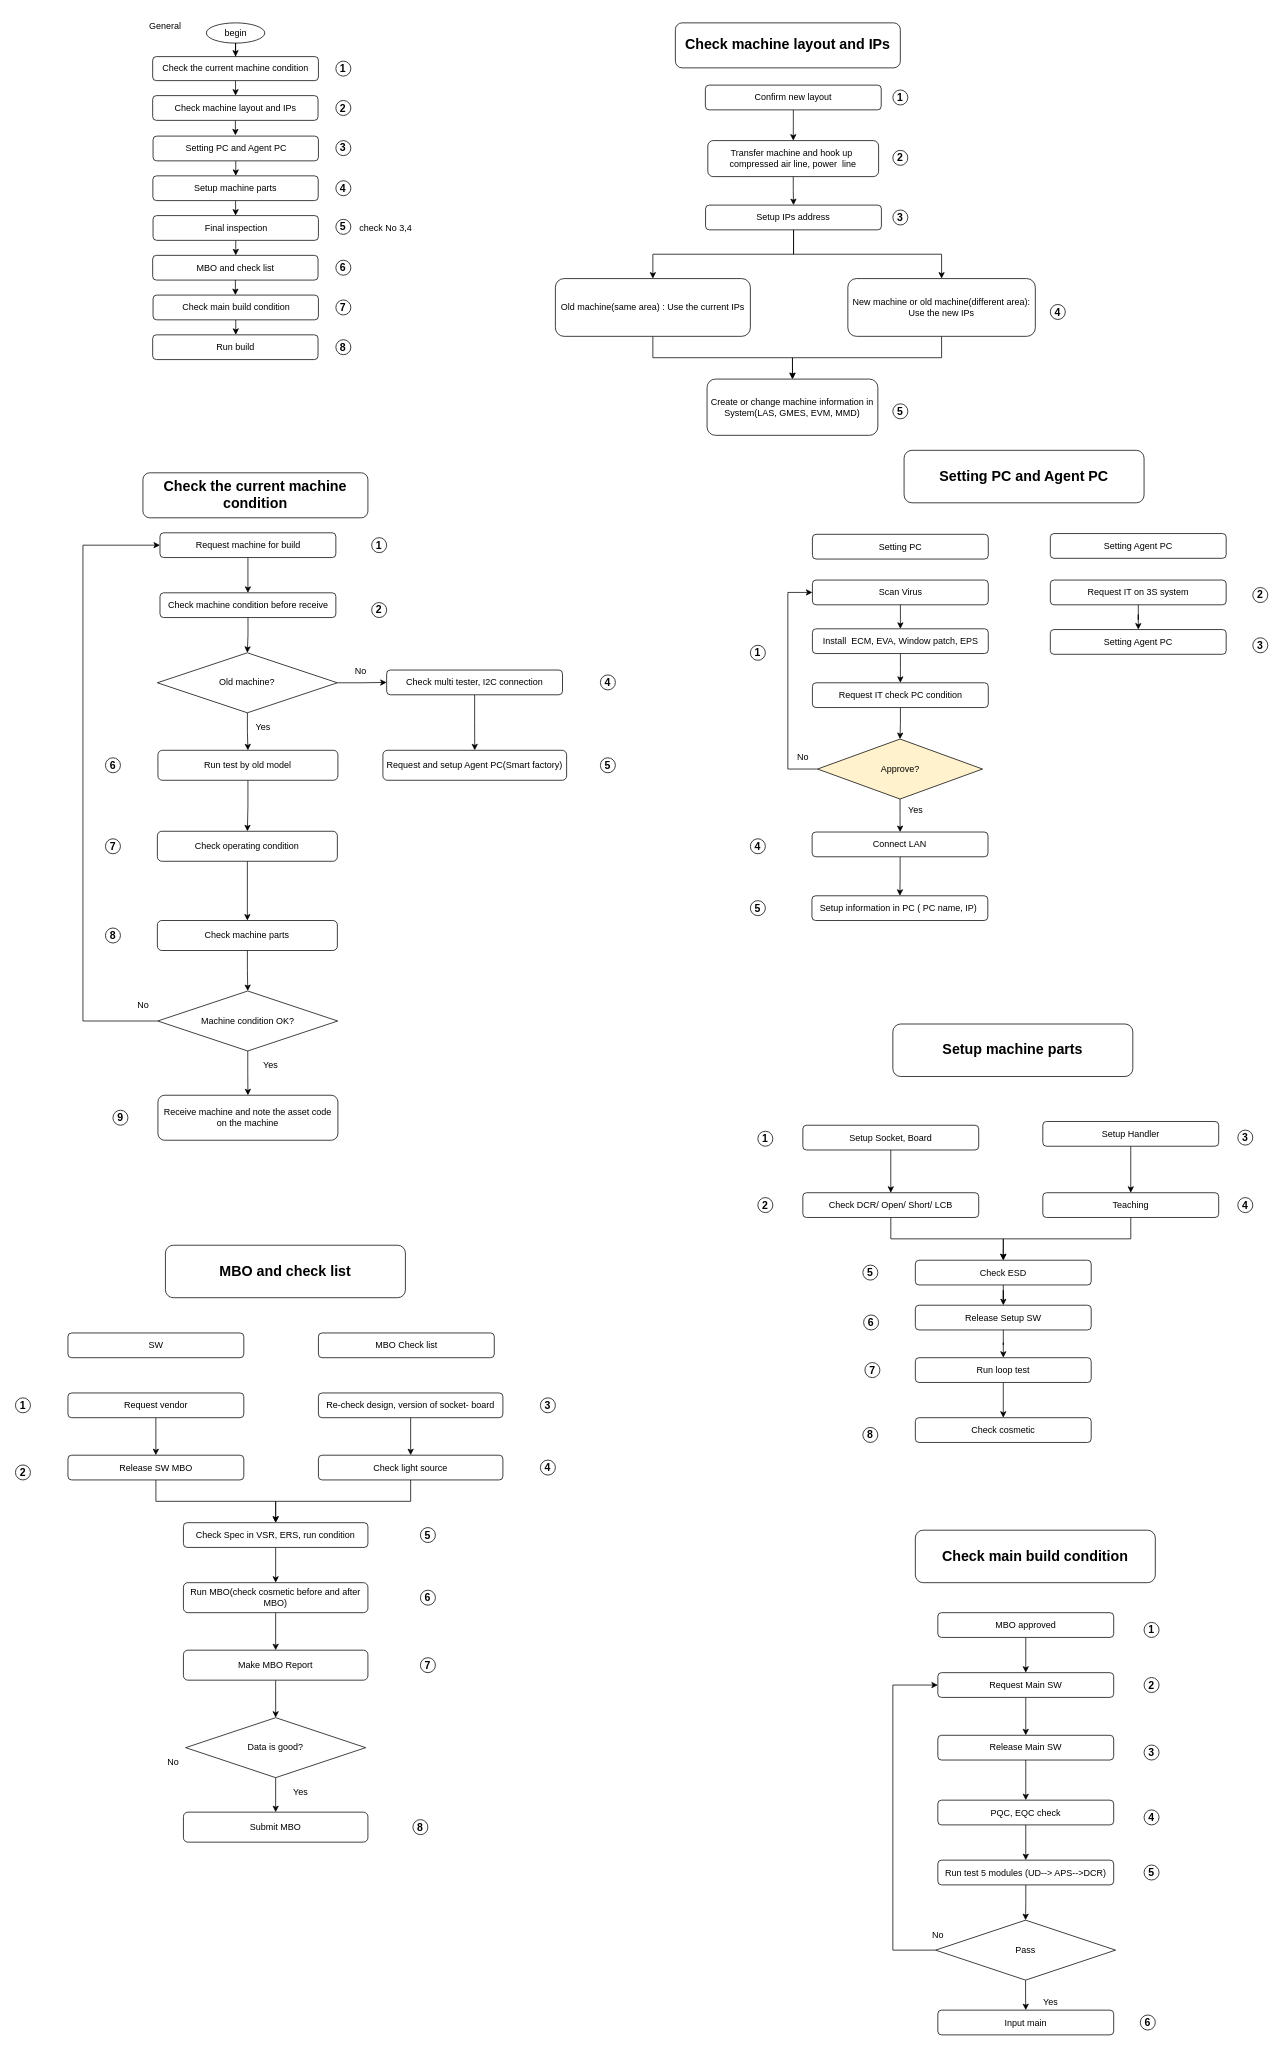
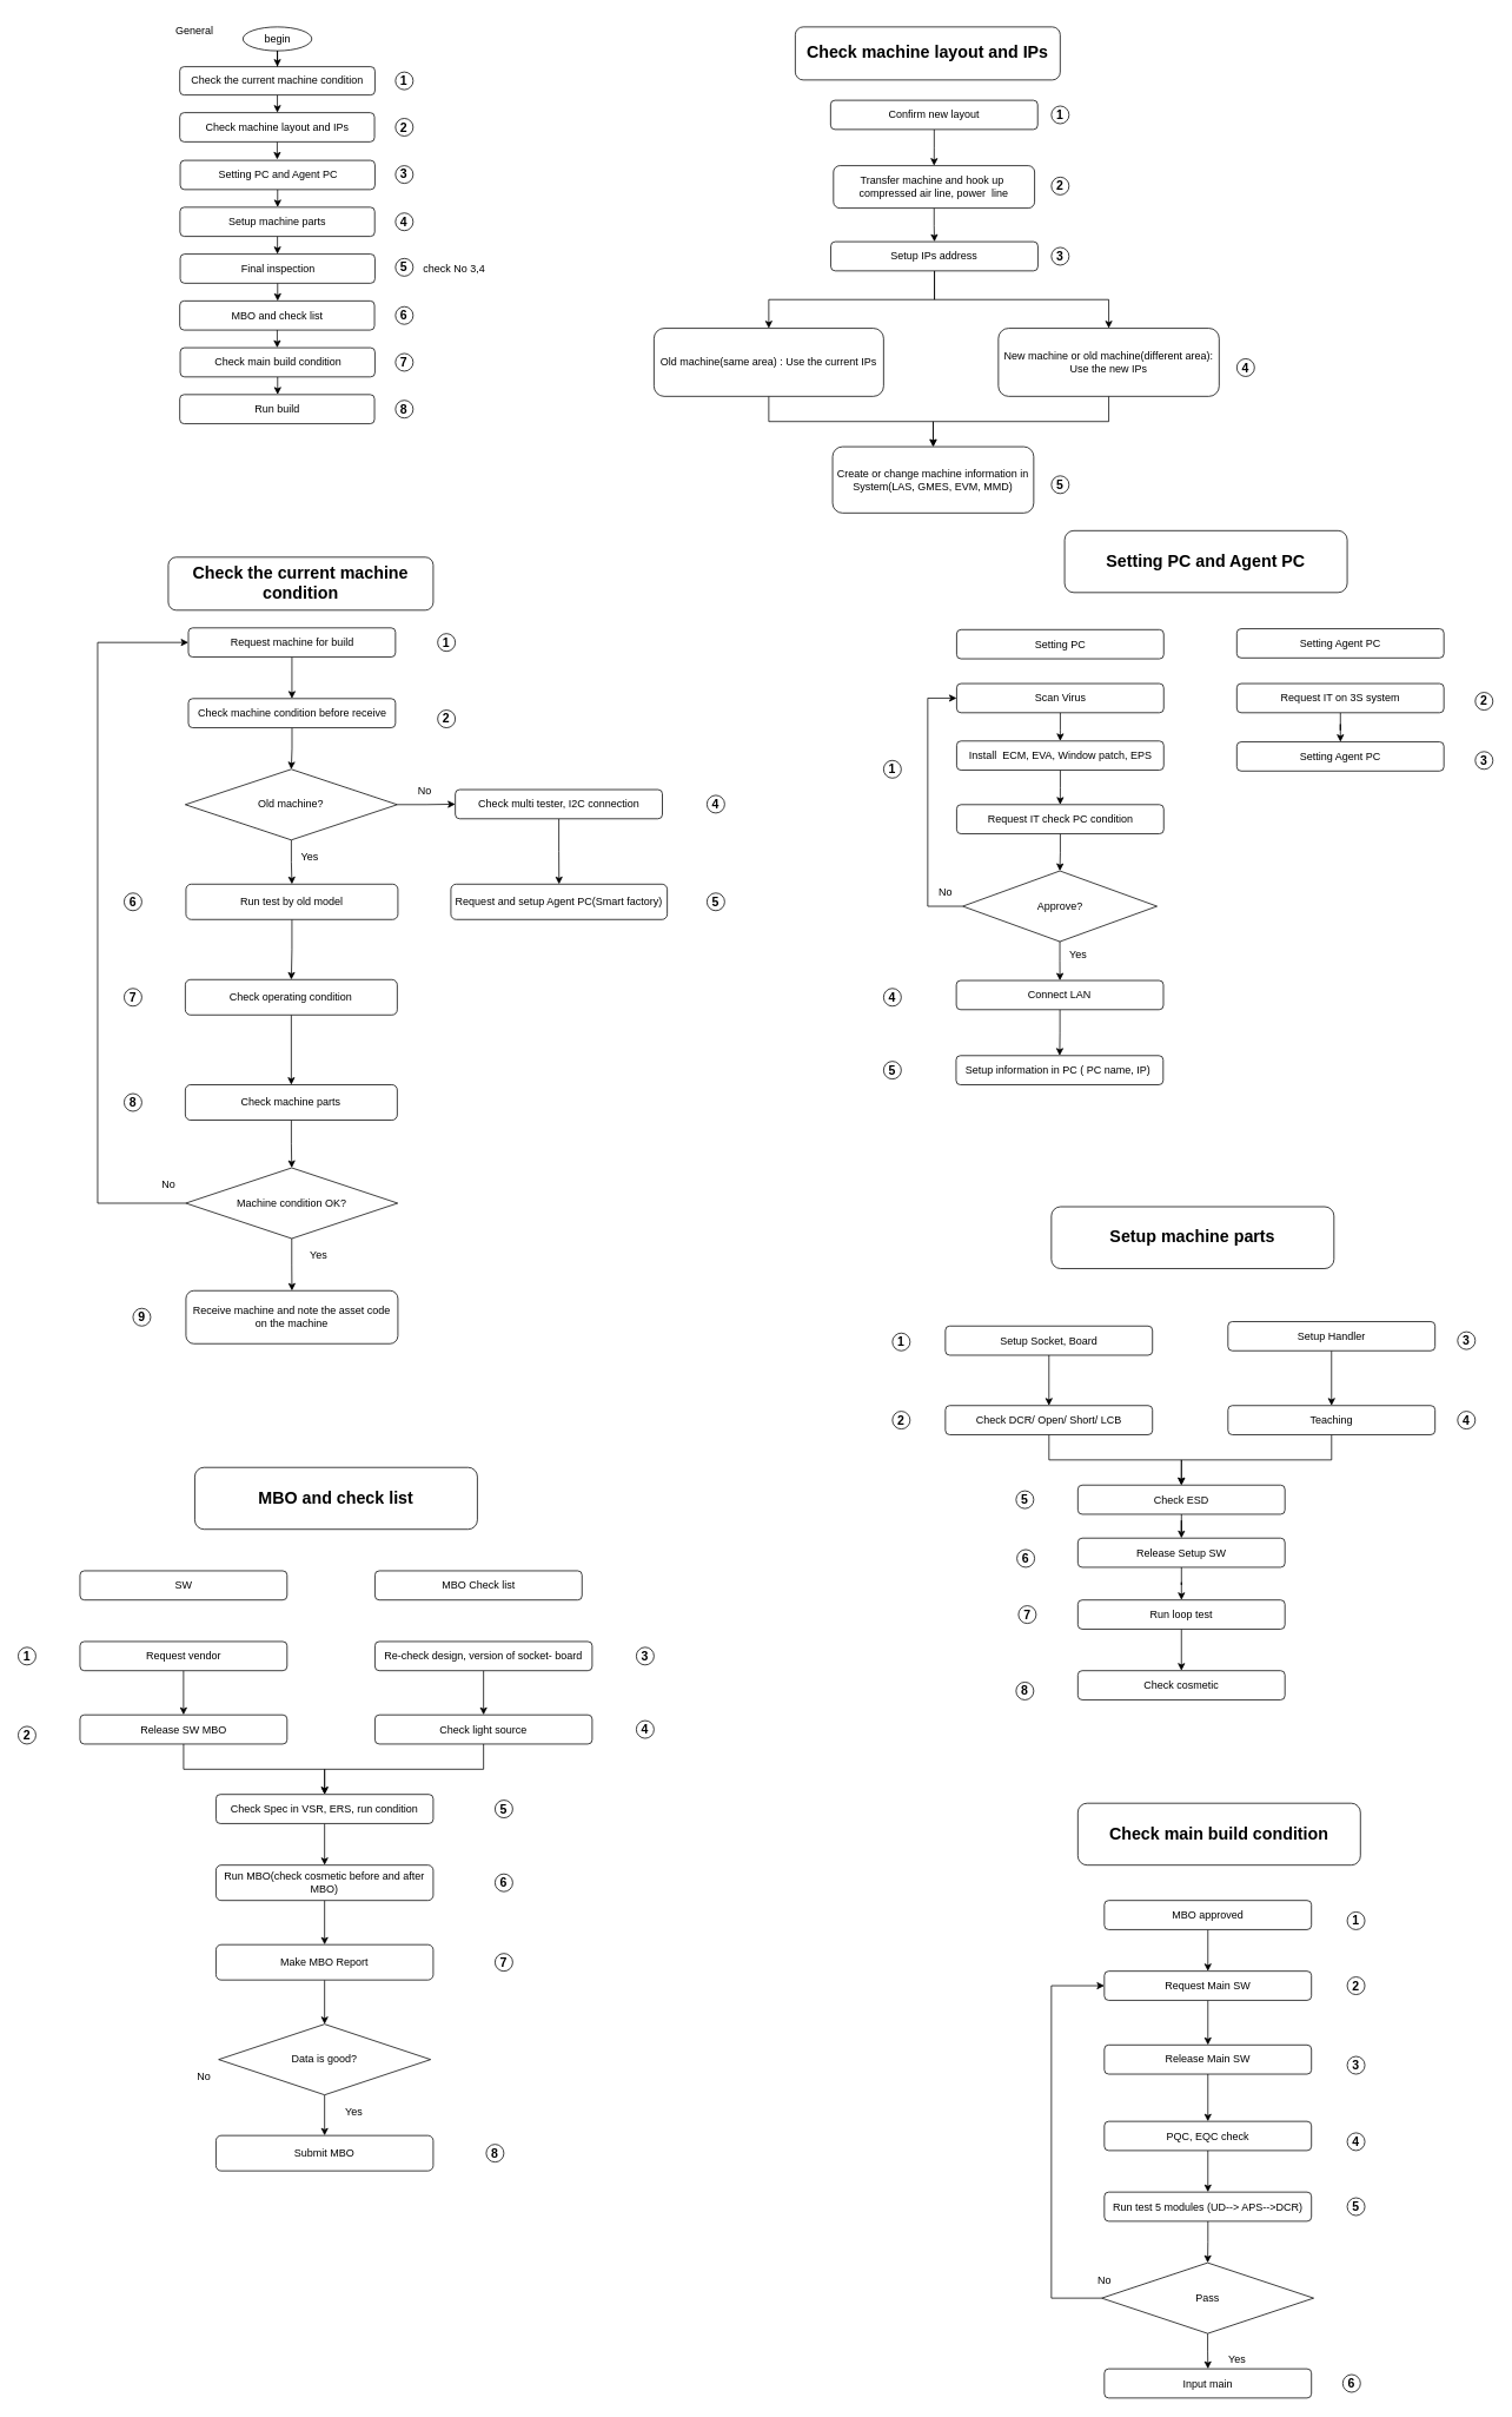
- <mxCell id="80" value="Approve?" style="rhombus;whiteSpace=wrap;html=1;fillColor=#fff2cc;" parent="1" vertex="1"><mxGeometry x="1089.63" y="985" width="220" height="80" as="geometry" /></mxCell>
+ <mxCell id="80" value="Approve?" style="rhombus;whiteSpace=wrap;html=1;" parent="1" vertex="1"><mxGeometry x="1089.63" y="985" width="220" height="80" as="geometry" /></mxCell>
